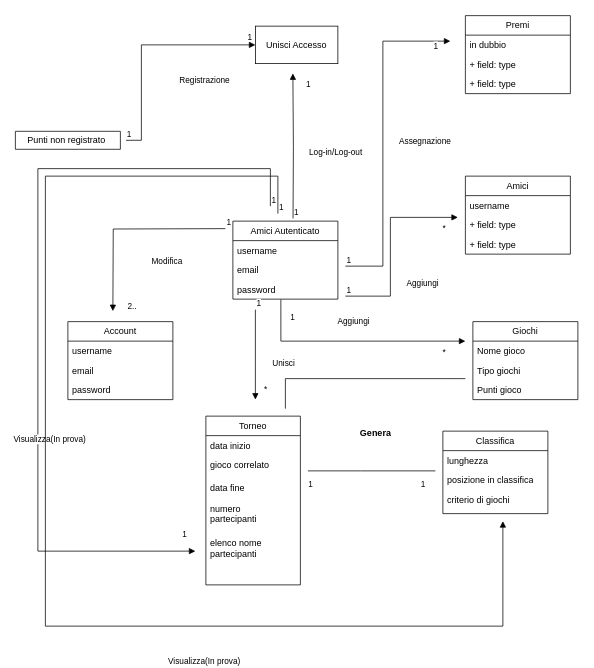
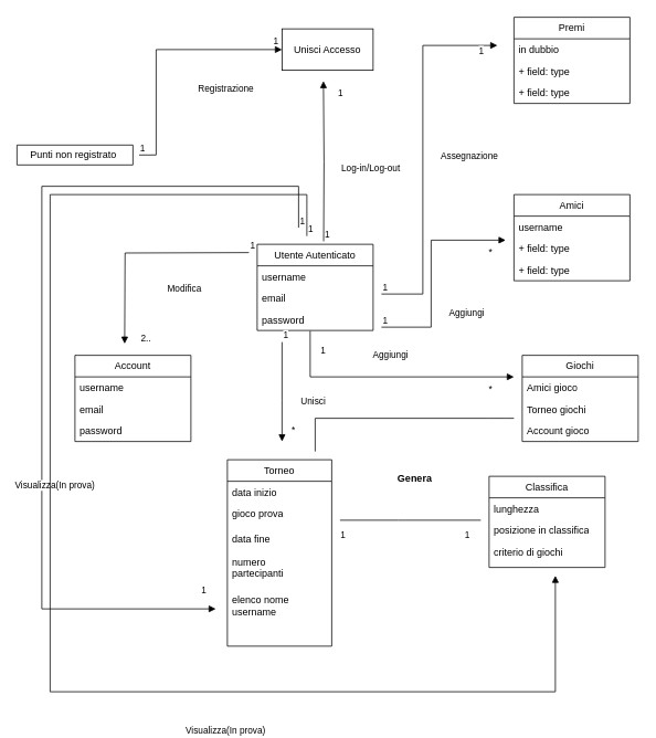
- <mxCell id="9" value="Amici Autenticato" style="swimlane;fontStyle=0;childLayout=stackLayout;horizontal=1;startSize=26;fillColor=none;horizontalStack=0;resizeParent=1;resizeParentMax=0;resizeLast=0;collapsible=1;marginBottom=0;whiteSpace=wrap;html=1;" vertex="1" parent="1"><mxGeometry x="310" y="294" width="140" height="104" as="geometry" /></mxCell>
+ <mxCell id="9" value="Utente Autenticato" style="swimlane;fontStyle=0;childLayout=stackLayout;horizontal=1;startSize=26;fillColor=none;horizontalStack=0;resizeParent=1;resizeParentMax=0;resizeLast=0;collapsible=1;marginBottom=0;whiteSpace=wrap;html=1;" vertex="1" parent="1"><mxGeometry x="310" y="294" width="140" height="104" as="geometry" /></mxCell>
- <mxCell id="28" value="Nome gioco" style="text;strokeColor=none;fillColor=none;align=left;verticalAlign=top;spacingLeft=4;spacingRight=4;overflow=hidden;rotatable=0;points=[[0,0.5],[1,0.5]];portConstraint=eastwest;whiteSpace=wrap;html=1;" vertex="1" parent="27"><mxGeometry y="26" width="140" height="26" as="geometry" /></mxCell>
+ <mxCell id="28" value="Amici gioco" style="text;strokeColor=none;fillColor=none;align=left;verticalAlign=top;spacingLeft=4;spacingRight=4;overflow=hidden;rotatable=0;points=[[0,0.5],[1,0.5]];portConstraint=eastwest;whiteSpace=wrap;html=1;" vertex="1" parent="27"><mxGeometry y="26" width="140" height="26" as="geometry" /></mxCell>
- <mxCell id="29" value="Tipo giochi" style="text;strokeColor=none;fillColor=none;align=left;verticalAlign=top;spacingLeft=4;spacingRight=4;overflow=hidden;rotatable=0;points=[[0,0.5],[1,0.5]];portConstraint=eastwest;whiteSpace=wrap;html=1;" vertex="1" parent="27"><mxGeometry y="52" width="140" height="26" as="geometry" /></mxCell>
+ <mxCell id="29" value="Torneo giochi" style="text;strokeColor=none;fillColor=none;align=left;verticalAlign=top;spacingLeft=4;spacingRight=4;overflow=hidden;rotatable=0;points=[[0,0.5],[1,0.5]];portConstraint=eastwest;whiteSpace=wrap;html=1;" vertex="1" parent="27"><mxGeometry y="52" width="140" height="26" as="geometry" /></mxCell>
- <mxCell id="30" value="Punti gioco&lt;br&gt;" style="text;strokeColor=none;fillColor=none;align=left;verticalAlign=top;spacingLeft=4;spacingRight=4;overflow=hidden;rotatable=0;points=[[0,0.5],[1,0.5]];portConstraint=eastwest;whiteSpace=wrap;html=1;" vertex="1" parent="27"><mxGeometry y="78" width="140" height="26" as="geometry" /></mxCell>
+ <mxCell id="30" value="Account gioco&lt;br&gt;" style="text;strokeColor=none;fillColor=none;align=left;verticalAlign=top;spacingLeft=4;spacingRight=4;overflow=hidden;rotatable=0;points=[[0,0.5],[1,0.5]];portConstraint=eastwest;whiteSpace=wrap;html=1;" vertex="1" parent="27"><mxGeometry y="78" width="140" height="26" as="geometry" /></mxCell>
- <mxCell id="4" value="gioco correlato" style="text;strokeColor=none;fillColor=none;align=left;verticalAlign=top;spacingLeft=4;spacingRight=4;overflow=hidden;rotatable=0;points=[[0,0.5],[1,0.5]];portConstraint=eastwest;whiteSpace=wrap;html=1;" vertex="1" parent="2"><mxGeometry y="52" width="126" height="30" as="geometry" /></mxCell>
+ <mxCell id="4" value="gioco prova" style="text;strokeColor=none;fillColor=none;align=left;verticalAlign=top;spacingLeft=4;spacingRight=4;overflow=hidden;rotatable=0;points=[[0,0.5],[1,0.5]];portConstraint=eastwest;whiteSpace=wrap;html=1;" vertex="1" parent="2"><mxGeometry y="52" width="126" height="30" as="geometry" /></mxCell>
- <mxCell id="7" value="elenco nome partecipanti" style="text;strokeColor=none;fillColor=none;align=left;verticalAlign=top;spacingLeft=4;spacingRight=4;overflow=hidden;rotatable=0;points=[[0,0.5],[1,0.5]];portConstraint=eastwest;whiteSpace=wrap;html=1;" vertex="1" parent="2"><mxGeometry y="156" width="126" height="41" as="geometry" /></mxCell>
+ <mxCell id="7" value="elenco nome username" style="text;strokeColor=none;fillColor=none;align=left;verticalAlign=top;spacingLeft=4;spacingRight=4;overflow=hidden;rotatable=0;points=[[0,0.5],[1,0.5]];portConstraint=eastwest;whiteSpace=wrap;html=1;" vertex="1" parent="2"><mxGeometry y="156" width="126" height="41" as="geometry" /></mxCell>
